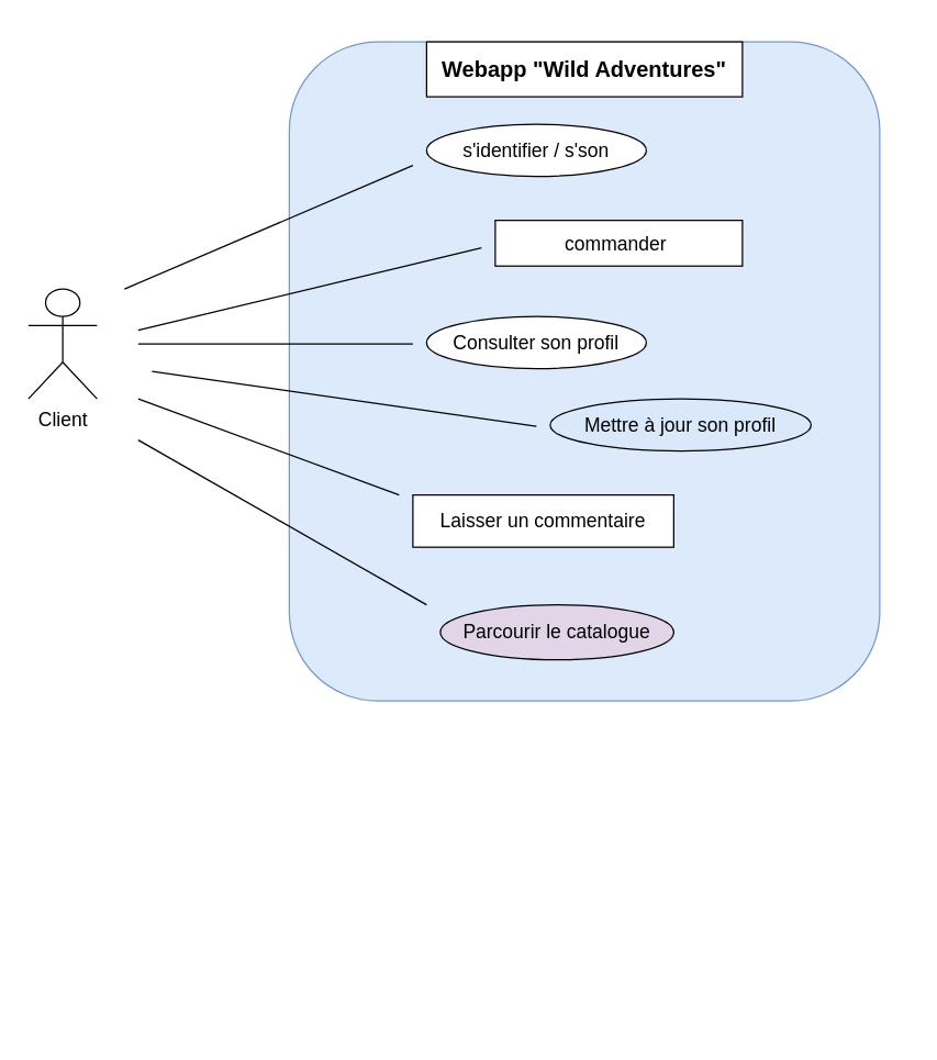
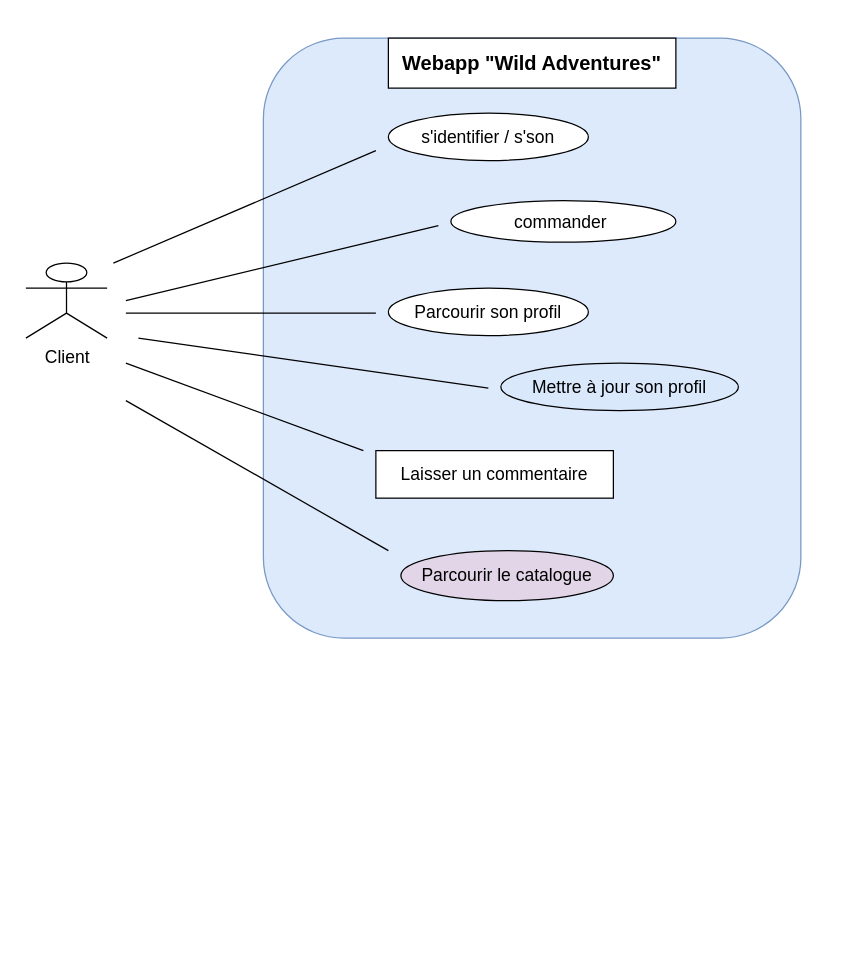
- <mxCell id="5" value="commander&amp;nbsp;" style="whiteSpace=wrap;html=1;fontSize=14;align=center;rounded=0;" parent="2" vertex="1"><mxGeometry x="150" y="139.997" width="180" height="33.279" as="geometry" /></mxCell>
+ <mxCell id="5" value="commander&amp;nbsp;" style="ellipse;whiteSpace=wrap;html=1;fontSize=14;align=center;" parent="2" vertex="1"><mxGeometry x="150" y="139.997" width="180" height="33.279" as="geometry" /></mxCell>
- <mxCell id="8" value="Consulter son profil" style="ellipse;whiteSpace=wrap;html=1;fontSize=14;align=center;" parent="2" vertex="1"><mxGeometry x="100" y="209.998" width="160" height="38.033" as="geometry" /></mxCell>
+ <mxCell id="8" value="Parcourir son profil" style="ellipse;whiteSpace=wrap;html=1;fontSize=14;align=center;" parent="2" vertex="1"><mxGeometry x="100" y="209.998" width="160" height="38.033" as="geometry" /></mxCell>
- <mxCell id="14" value="Client" style="shape=umlActor;verticalLabelPosition=bottom;labelBackgroundColor=#ffffff;verticalAlign=top;html=1;outlineConnect=0;fontSize=14;align=center;" parent="1" vertex="1"><mxGeometry x="20" y="210" width="50" height="80" as="geometry" /></mxCell>
+ <mxCell id="14" value="Client" style="shape=umlActor;verticalLabelPosition=bottom;labelBackgroundColor=#ffffff;verticalAlign=top;html=1;outlineConnect=0;fontSize=14;align=center;" parent="1" vertex="1"><mxGeometry x="20" y="210" width="65" height="60" as="geometry" /></mxCell>
